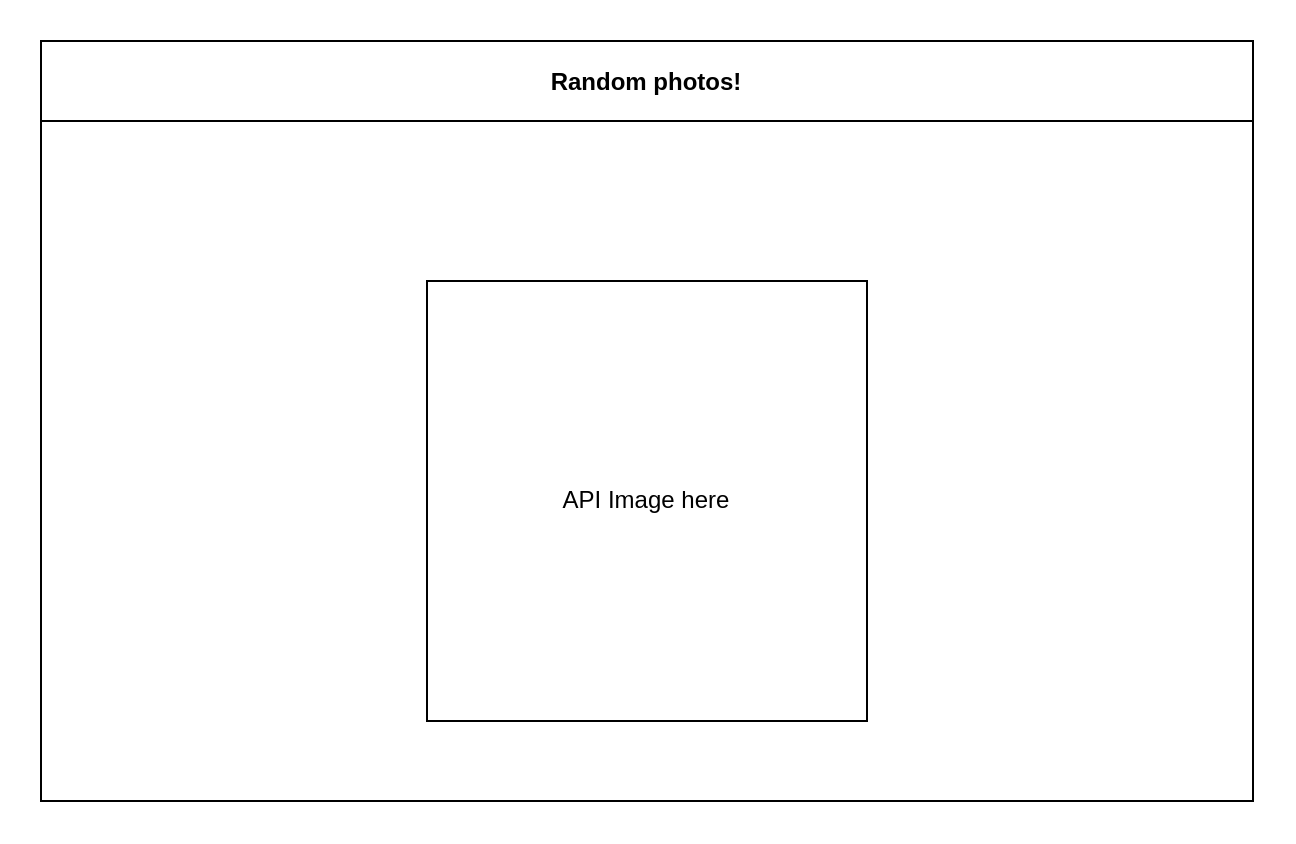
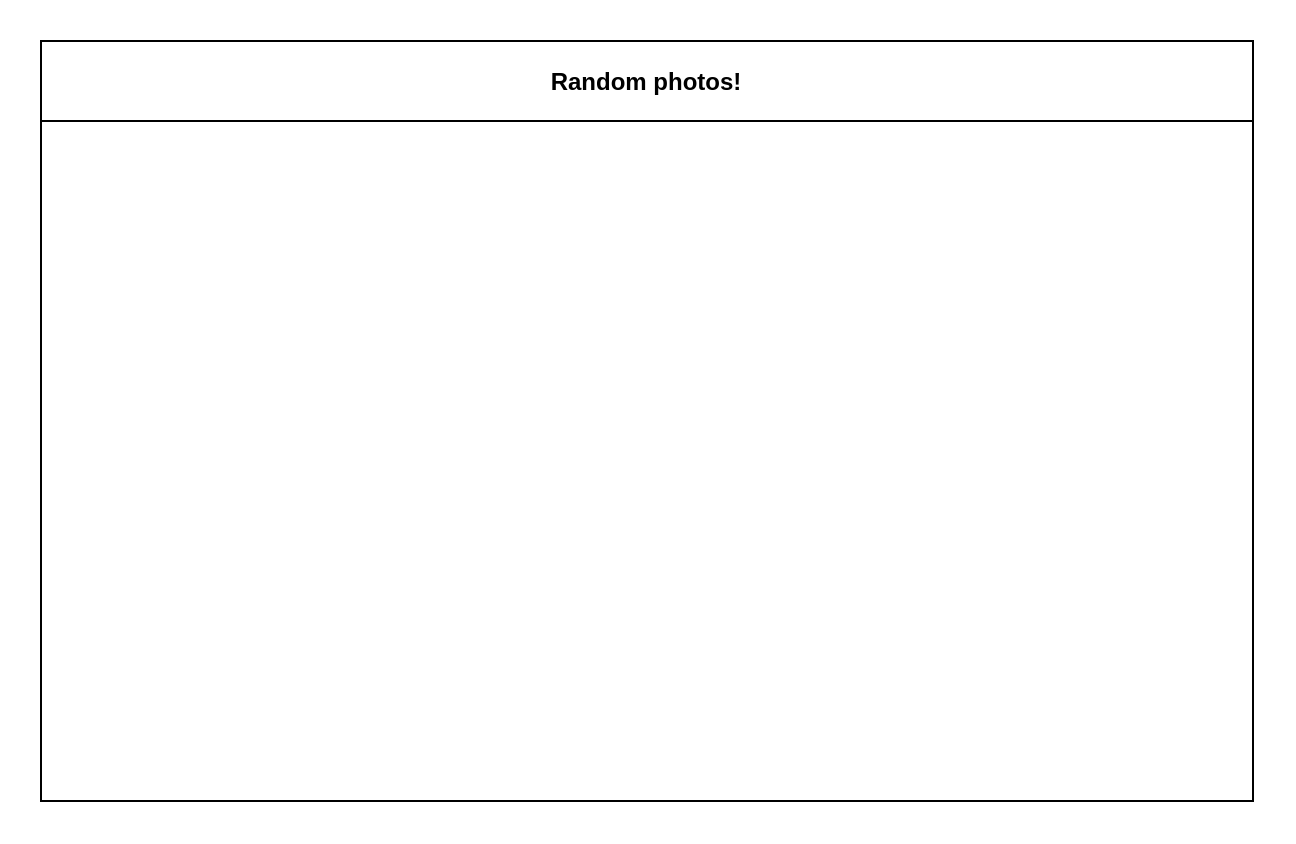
- <mxCell id="3" value="API Image here" style="whiteSpace=wrap;html=1;aspect=fixed;" parent="2" vertex="1"><mxGeometry x="193" y="120" width="220" height="220" as="geometry" /></mxCell>
